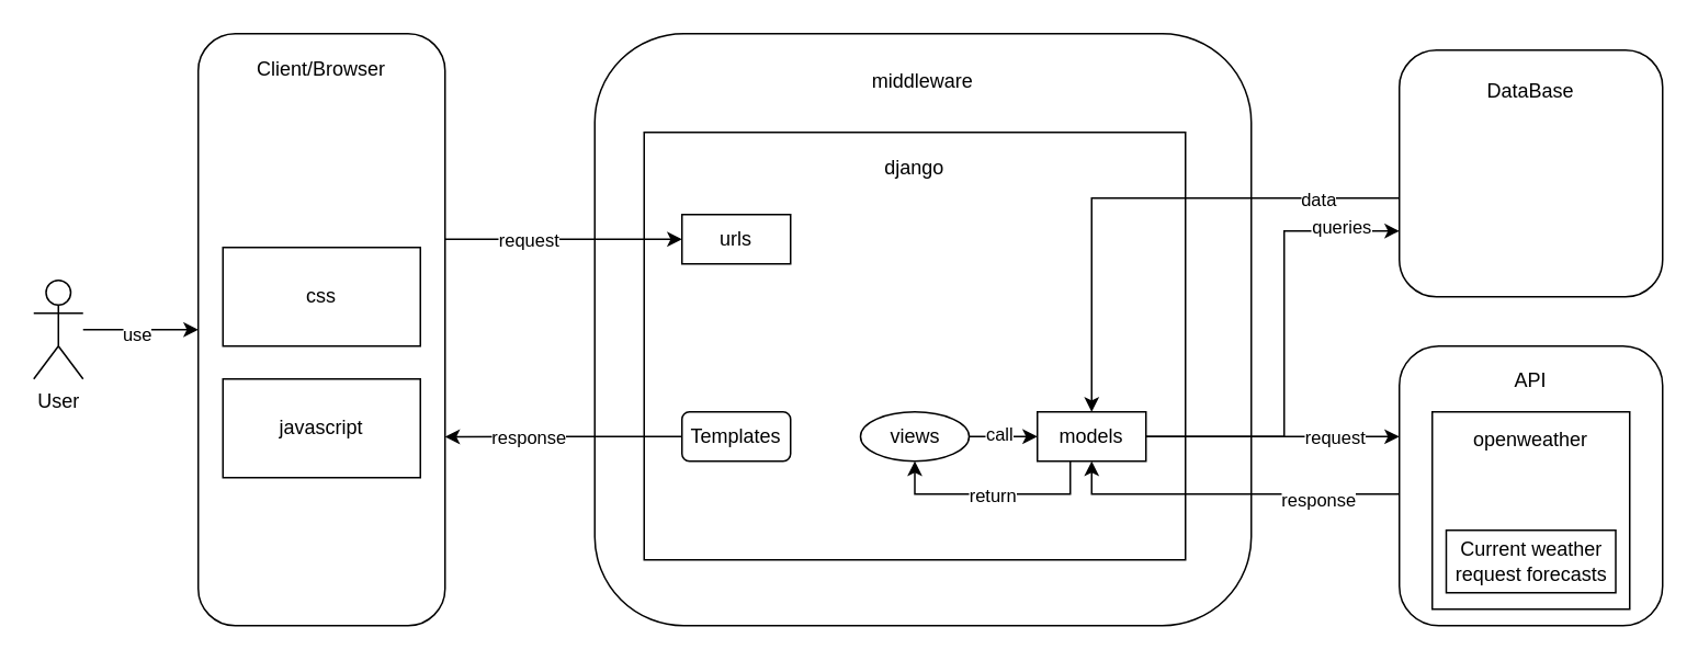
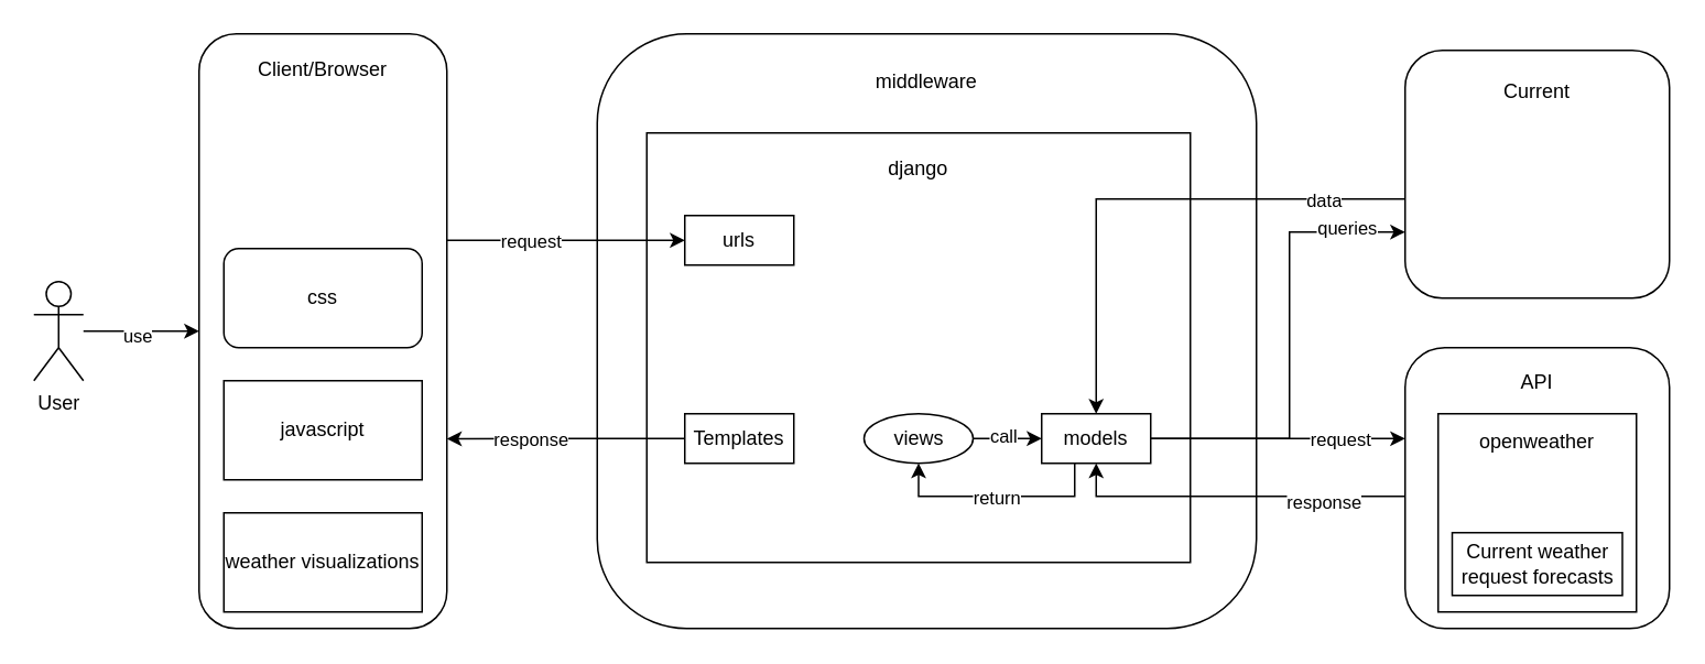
- <mxCell id="4" value="&lt;div&gt;DataBase&lt;/div&gt;&lt;div&gt;&lt;br&gt;&lt;/div&gt;&lt;div&gt;&lt;br&gt;&lt;/div&gt;&lt;div&gt;&lt;br&gt;&lt;/div&gt;&lt;div&gt;&lt;br&gt;&lt;/div&gt;&lt;div&gt;&lt;br&gt;&lt;/div&gt;&lt;div&gt;&lt;br&gt;&lt;/div&gt;&lt;div&gt;&lt;br&gt;&lt;/div&gt;" style="rounded=1;whiteSpace=wrap;html=1;" vertex="1" parent="1"><mxGeometry x="850" y="30" width="160" height="150" as="geometry" /></mxCell>
+ <mxCell id="4" value="&lt;div&gt;Current&lt;/div&gt;&lt;div&gt;&lt;br&gt;&lt;/div&gt;&lt;div&gt;&lt;br&gt;&lt;/div&gt;&lt;div&gt;&lt;br&gt;&lt;/div&gt;&lt;div&gt;&lt;br&gt;&lt;/div&gt;&lt;div&gt;&lt;br&gt;&lt;/div&gt;&lt;div&gt;&lt;br&gt;&lt;/div&gt;&lt;div&gt;&lt;br&gt;&lt;/div&gt;" style="rounded=1;whiteSpace=wrap;html=1;" vertex="1" parent="1"><mxGeometry x="850" y="30" width="160" height="150" as="geometry" /></mxCell>
- <mxCell id="11" value="css" style="rounded=0;whiteSpace=wrap;html=1;" vertex="1" parent="1"><mxGeometry x="135" y="150" width="120" height="60" as="geometry" /></mxCell>
+ <mxCell id="11" value="css" style="whiteSpace=wrap;html=1;rounded=1;" vertex="1" parent="1"><mxGeometry x="135" y="150" width="120" height="60" as="geometry" /></mxCell>
- <mxCell id="24" value="Templates" style="whiteSpace=wrap;html=1;rounded=1;" vertex="1" parent="1"><mxGeometry x="414" y="250" width="66" height="30" as="geometry" /></mxCell>
+ <mxCell id="24" value="Templates" style="rounded=0;whiteSpace=wrap;html=1;" vertex="1" parent="1"><mxGeometry x="414" y="250" width="66" height="30" as="geometry" /></mxCell>
+ <mxCell id="13" value="weather visualizations" style="rounded=0;whiteSpace=wrap;html=1;" vertex="1" parent="1"><mxGeometry x="135" y="310" width="120" height="60" as="geometry" /></mxCell>
